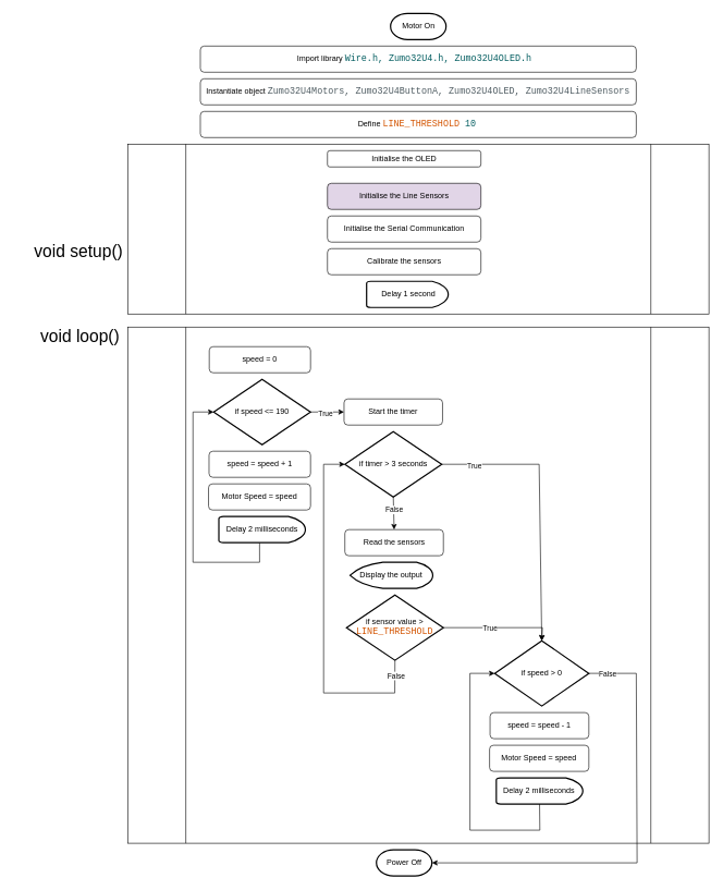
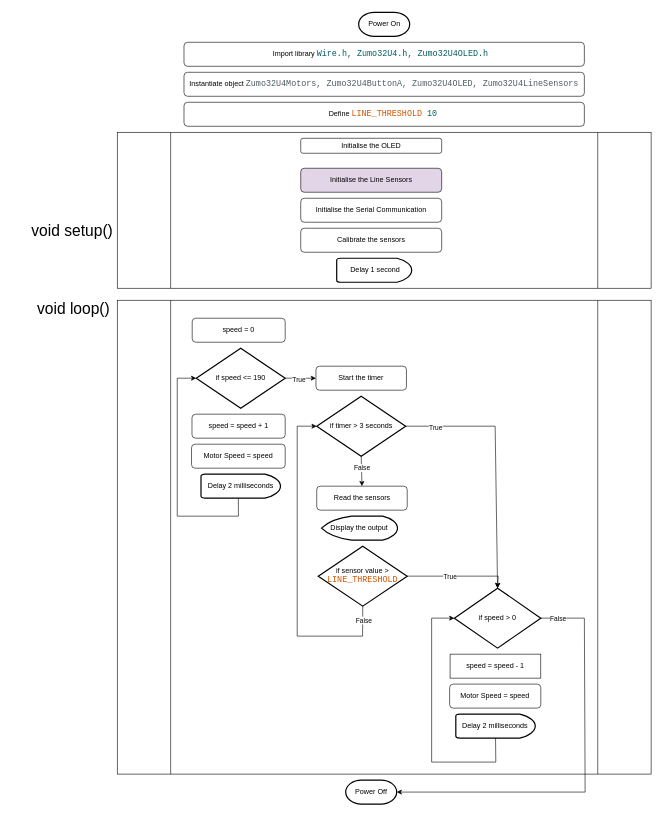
- <mxCell id="2" value="Motor On" style="strokeWidth=2;html=1;shape=mxgraph.flowchart.terminator;whiteSpace=wrap;" parent="1" vertex="1"><mxGeometry x="597.5" y="20" width="85" height="40" as="geometry" /></mxCell>
+ <mxCell id="2" value="Power On" style="strokeWidth=2;html=1;shape=mxgraph.flowchart.terminator;whiteSpace=wrap;" parent="1" vertex="1"><mxGeometry x="597.5" y="20" width="85" height="40" as="geometry" /></mxCell>
- <mxCell id="18" value="speed = speed - 1" style="rounded=1;whiteSpace=wrap;html=1;" parent="1" vertex="1"><mxGeometry x="749.85" y="1090" width="151.25" height="40" as="geometry" /></mxCell>
+ <mxCell id="18" value="speed = speed - 1" style="whiteSpace=wrap;html=1;rounded=0;" parent="1" vertex="1"><mxGeometry x="749.85" y="1090" width="151.25" height="40" as="geometry" /></mxCell>
